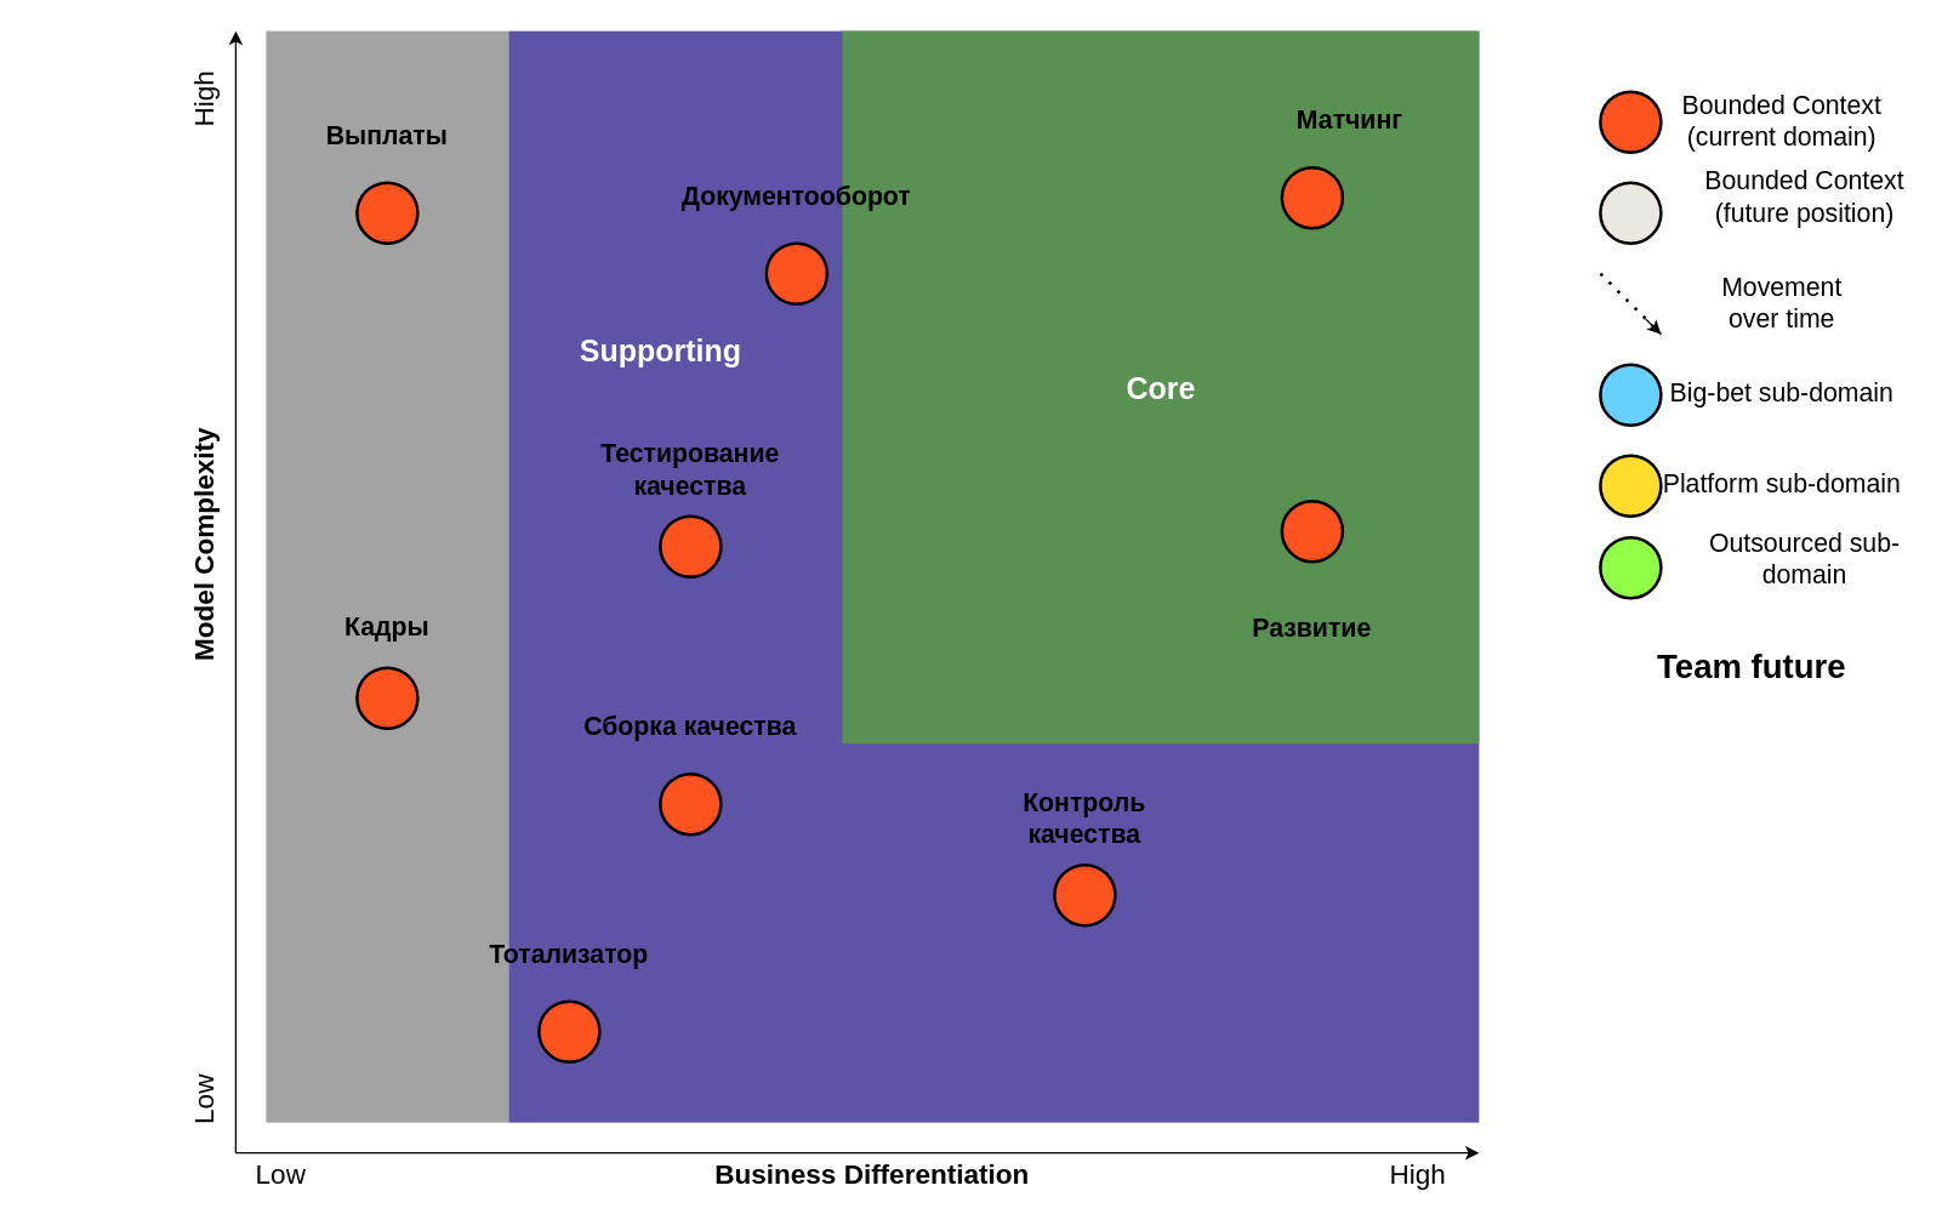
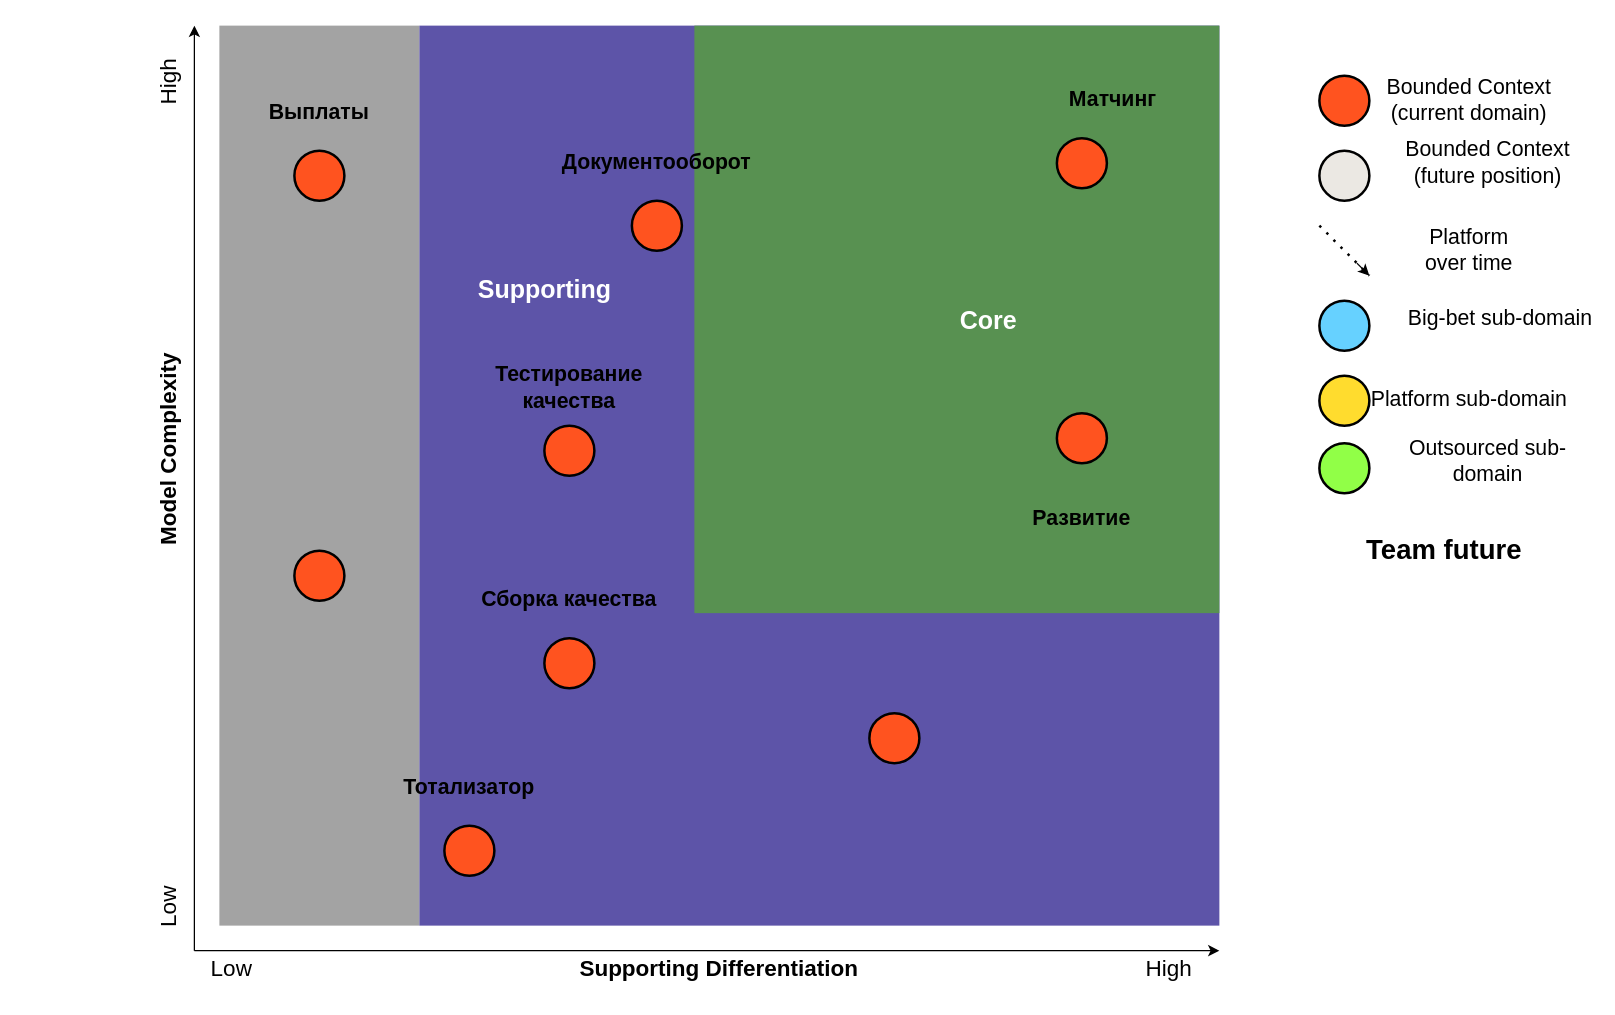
- <mxCell id="17" value="&lt;font style=&quot;font-size: 17px;&quot;&gt;Movement&lt;/font&gt;&lt;div&gt;&lt;font style=&quot;font-size: 17px;&quot;&gt;over time&lt;/font&gt;&lt;/div&gt;" style="text;html=1;align=center;verticalAlign=middle;whiteSpace=wrap;rounded=0;" vertex="1" parent="1"><mxGeometry x="1095" y="180" width="160" height="40" as="geometry" /></mxCell>
+ <mxCell id="17" value="&lt;font style=&quot;font-size: 17px;&quot;&gt;Platform&lt;/font&gt;&lt;div&gt;&lt;font style=&quot;font-size: 17px;&quot;&gt;over time&lt;/font&gt;&lt;/div&gt;" style="text;html=1;align=center;verticalAlign=middle;whiteSpace=wrap;rounded=0;" vertex="1" parent="1"><mxGeometry x="1095" y="180" width="160" height="40" as="geometry" /></mxCell>
- <mxCell id="6" value="&lt;font color=&quot;#ffffff&quot; style=&quot;font-size: 20px;&quot;&gt;&lt;b&gt;Core&lt;/b&gt;&lt;/font&gt;" style="text;html=1;align=center;verticalAlign=middle;resizable=0;points=[];autosize=1;strokeColor=none;fillColor=none;" vertex="1" parent="1"><mxGeometry x="730" y="235" width="70" height="40" as="geometry" /></mxCell>
+ <mxCell id="6" value="&lt;font color=&quot;#ffffff&quot; style=&quot;font-size: 20px;&quot;&gt;&lt;b&gt;Core&lt;/b&gt;&lt;/font&gt;" style="text;html=1;align=center;verticalAlign=middle;resizable=0;points=[];autosize=1;strokeColor=none;fillColor=none;" vertex="1" parent="1"><mxGeometry x="755" y="235" width="70" height="40" as="geometry" /></mxCell>
- <mxCell id="19" value="&lt;span style=&quot;font-size: 17px;&quot;&gt;Big-bet sub-domain&lt;/span&gt;" style="text;html=1;align=center;verticalAlign=middle;whiteSpace=wrap;rounded=0;" vertex="1" parent="1"><mxGeometry x="1095" y="240" width="160" height="40" as="geometry" /></mxCell>
+ <mxCell id="19" value="&lt;span style=&quot;font-size: 17px;&quot;&gt;Big-bet sub-domain&lt;/span&gt;" style="text;html=1;align=center;verticalAlign=middle;whiteSpace=wrap;rounded=0;" vertex="1" parent="1"><mxGeometry x="1120" y="235" width="160" height="40" as="geometry" /></mxCell>
- <mxCell id="42" value="&lt;span style=&quot;font-size: 17px;&quot;&gt;&lt;b&gt;Кадры&lt;/b&gt;&lt;/span&gt;" style="text;html=1;align=center;verticalAlign=middle;whiteSpace=wrap;rounded=0;" vertex="1" parent="29"><mxGeometry x="175" y="394" width="160" height="40" as="geometry" /></mxCell>
- <mxCell id="39" value="&lt;span style=&quot;font-size: 17px;&quot;&gt;&lt;b&gt;Контроль качества&lt;/b&gt;&lt;/span&gt;" style="text;html=1;align=center;verticalAlign=middle;whiteSpace=wrap;rounded=0;" vertex="1" parent="29"><mxGeometry x="635" y="520" width="160" height="40" as="geometry" /></mxCell>
- <mxCell id="28" value="&lt;font style=&quot;font-size: 18px;&quot;&gt;&lt;b&gt;Business Differentiation&lt;/b&gt;&lt;/font&gt;" style="text;html=1;align=center;verticalAlign=middle;whiteSpace=wrap;rounded=0;" vertex="1" parent="1"><mxGeometry x="365" y="760" width="420" height="30" as="geometry" /></mxCell>
+ <mxCell id="28" value="&lt;font style=&quot;font-size: 18px;&quot;&gt;&lt;b&gt;Supporting Differentiation&lt;/b&gt;&lt;/font&gt;" style="text;html=1;align=center;verticalAlign=middle;whiteSpace=wrap;rounded=0;" vertex="1" parent="1"><mxGeometry x="365" y="760" width="420" height="30" as="geometry" /></mxCell>
